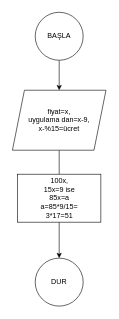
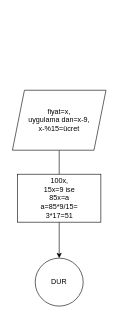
- <mxCell id="4" value="BAŞLA" style="ellipse;whiteSpace=wrap;html=1;aspect=fixed;" vertex="1" parent="1"><mxGeometry x="58" y="20" width="80" height="80" as="geometry" /></mxCell>
- <mxCell id="3" value="" style="edgeStyle=orthogonalEdgeStyle;rounded=0;orthogonalLoop=1;jettySize=auto;html=1;" edge="1" parent="1" source="4" target="6"><mxGeometry relative="1" as="geometry" /></mxCell>
